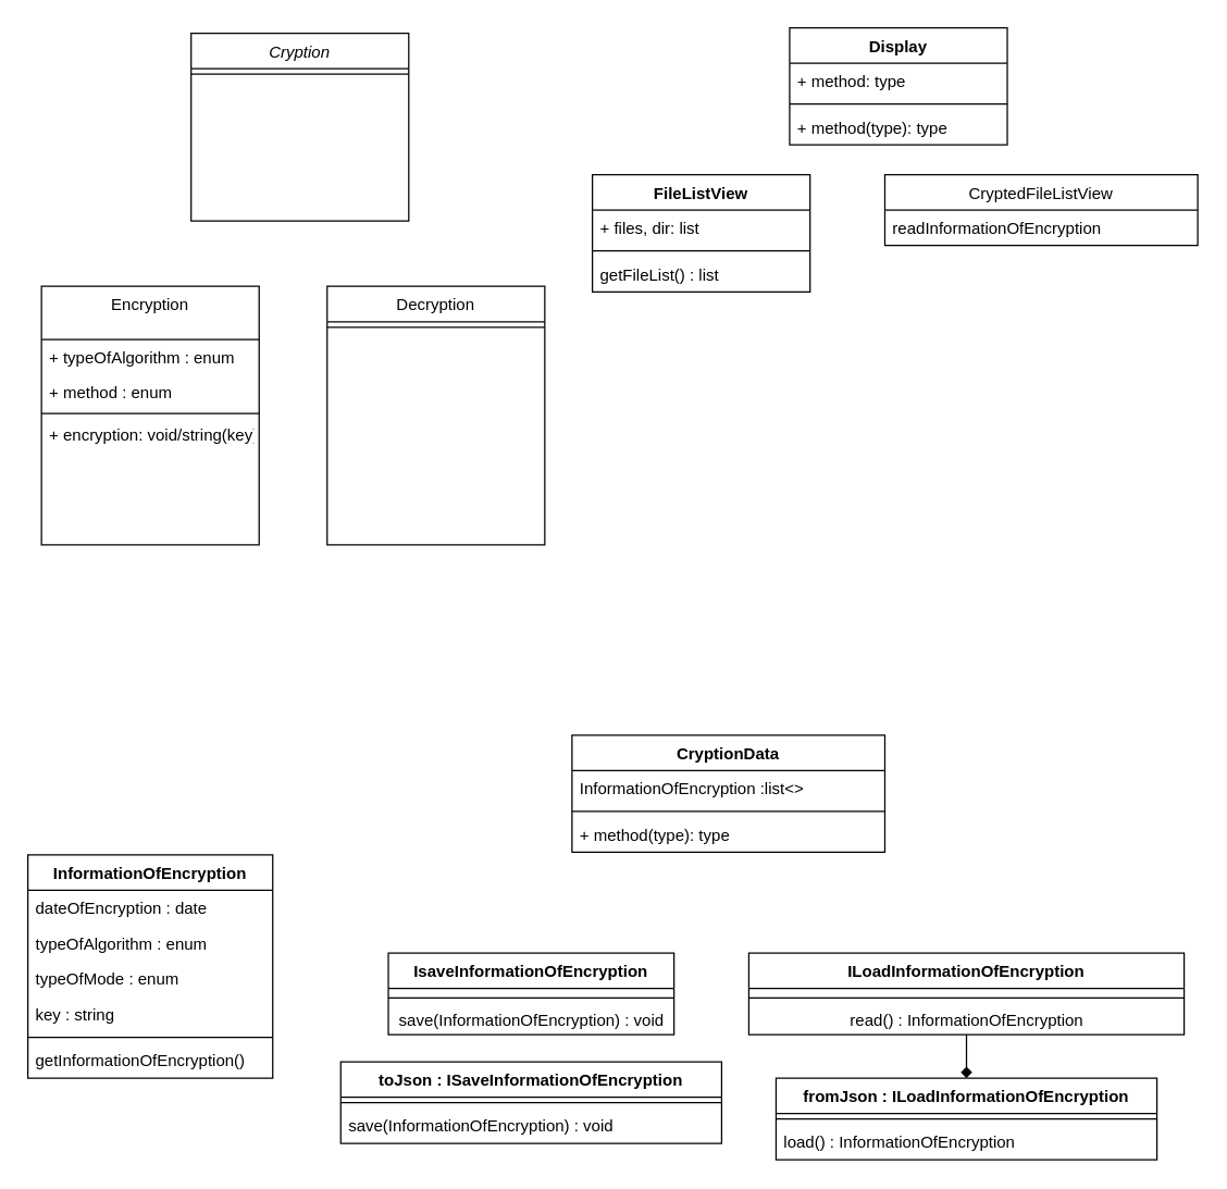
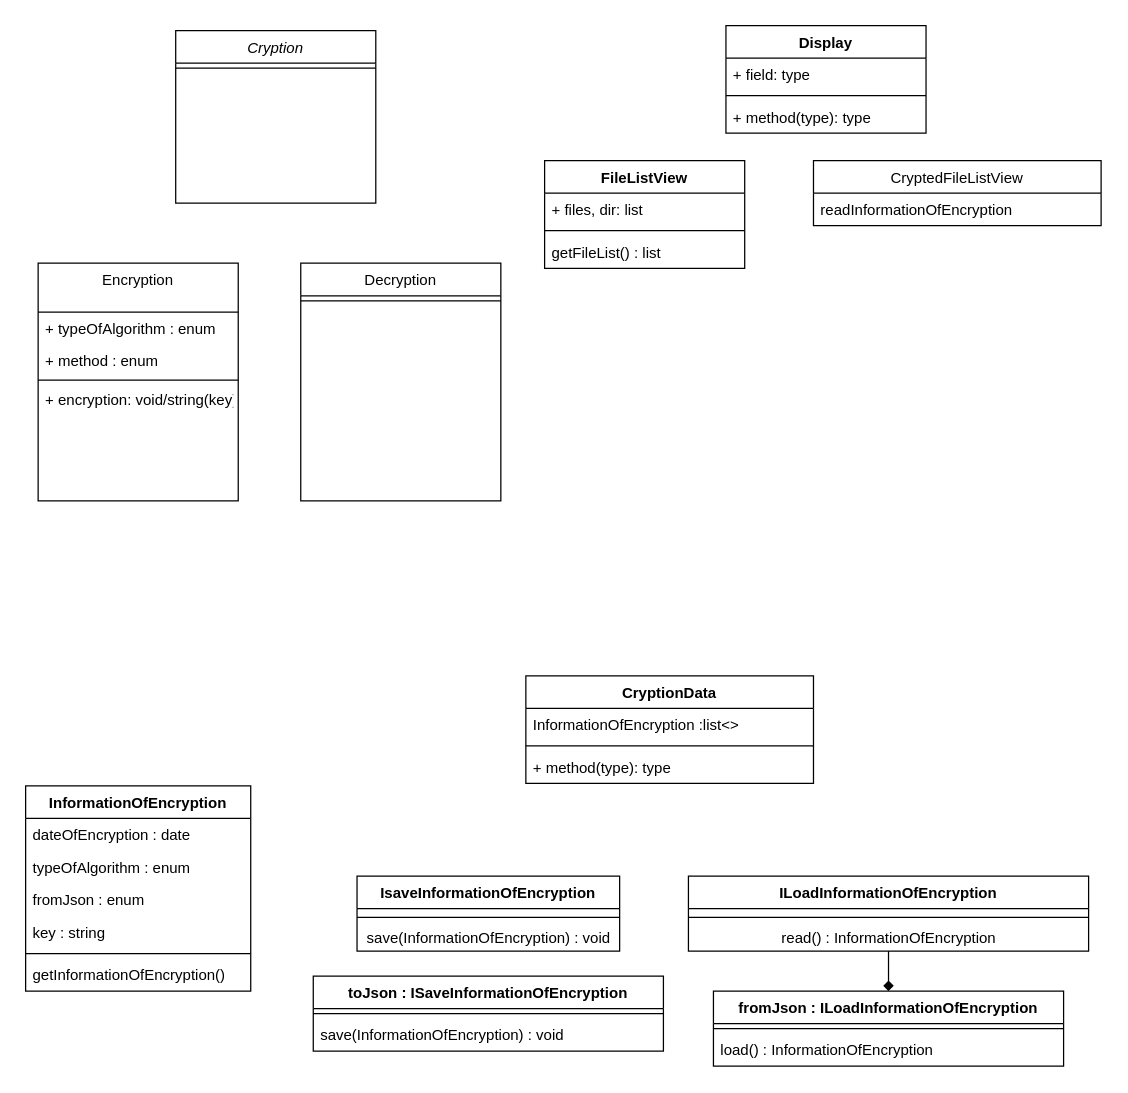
- <mxCell id="12" value="+ method: type" style="text;strokeColor=none;fillColor=none;align=left;verticalAlign=top;spacingLeft=4;spacingRight=4;overflow=hidden;rotatable=0;points=[[0,0.5],[1,0.5]];portConstraint=eastwest;" vertex="1" parent="11"><mxGeometry y="26" width="160" height="26" as="geometry" /></mxCell>
+ <mxCell id="12" value="+ field: type" style="text;strokeColor=none;fillColor=none;align=left;verticalAlign=top;spacingLeft=4;spacingRight=4;overflow=hidden;rotatable=0;points=[[0,0.5],[1,0.5]];portConstraint=eastwest;" vertex="1" parent="11"><mxGeometry y="26" width="160" height="26" as="geometry" /></mxCell>
- <mxCell id="22" value="typeOfMode : enum" style="text;strokeColor=none;fillColor=none;align=left;verticalAlign=top;spacingLeft=4;spacingRight=4;overflow=hidden;rotatable=0;points=[[0,0.5],[1,0.5]];portConstraint=eastwest;" vertex="1" parent="19"><mxGeometry y="78" width="180" height="26" as="geometry" /></mxCell>
+ <mxCell id="22" value="fromJson : enum" style="text;strokeColor=none;fillColor=none;align=left;verticalAlign=top;spacingLeft=4;spacingRight=4;overflow=hidden;rotatable=0;points=[[0,0.5],[1,0.5]];portConstraint=eastwest;" vertex="1" parent="19"><mxGeometry y="78" width="180" height="26" as="geometry" /></mxCell>
